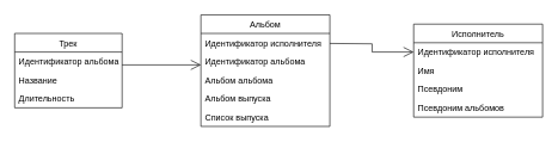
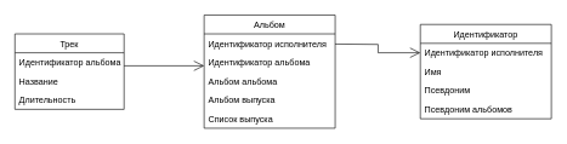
- <mxCell id="12" value="Исполнитель" style="swimlane;fontStyle=0;childLayout=stackLayout;horizontal=1;startSize=26;fillColor=none;horizontalStack=0;resizeParent=1;resizeParentMax=0;resizeLast=0;collapsible=1;marginBottom=0;" vertex="1" parent="1"><mxGeometry x="577" y="33" width="180" height="130" as="geometry" /></mxCell>
+ <mxCell id="12" value="Идентификатор" style="swimlane;fontStyle=0;childLayout=stackLayout;horizontal=1;startSize=26;fillColor=none;horizontalStack=0;resizeParent=1;resizeParentMax=0;resizeLast=0;collapsible=1;marginBottom=0;" vertex="1" parent="1"><mxGeometry x="577" y="33" width="180" height="130" as="geometry" /></mxCell>
